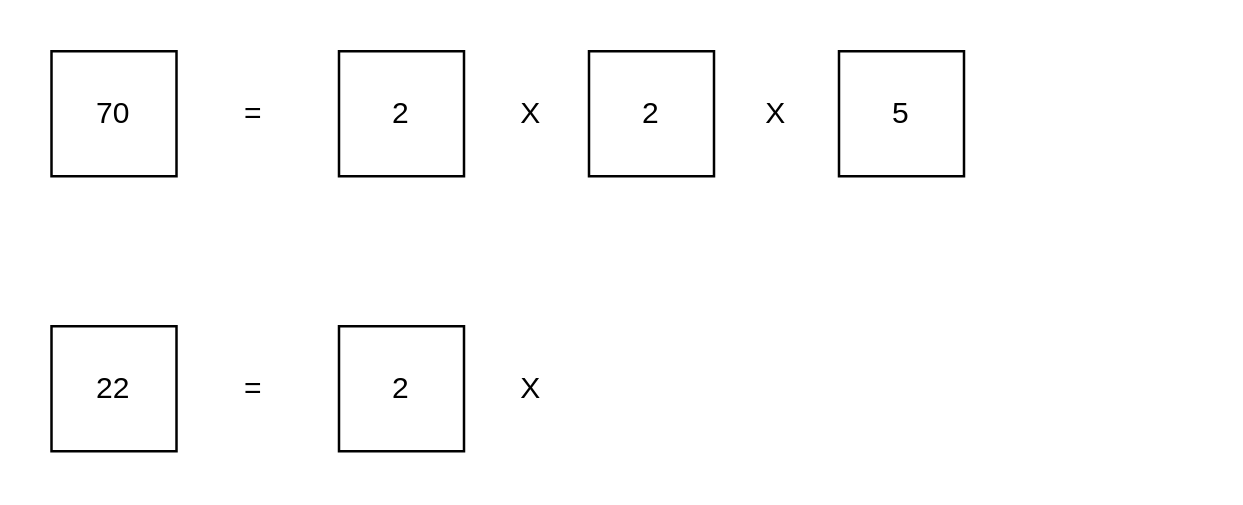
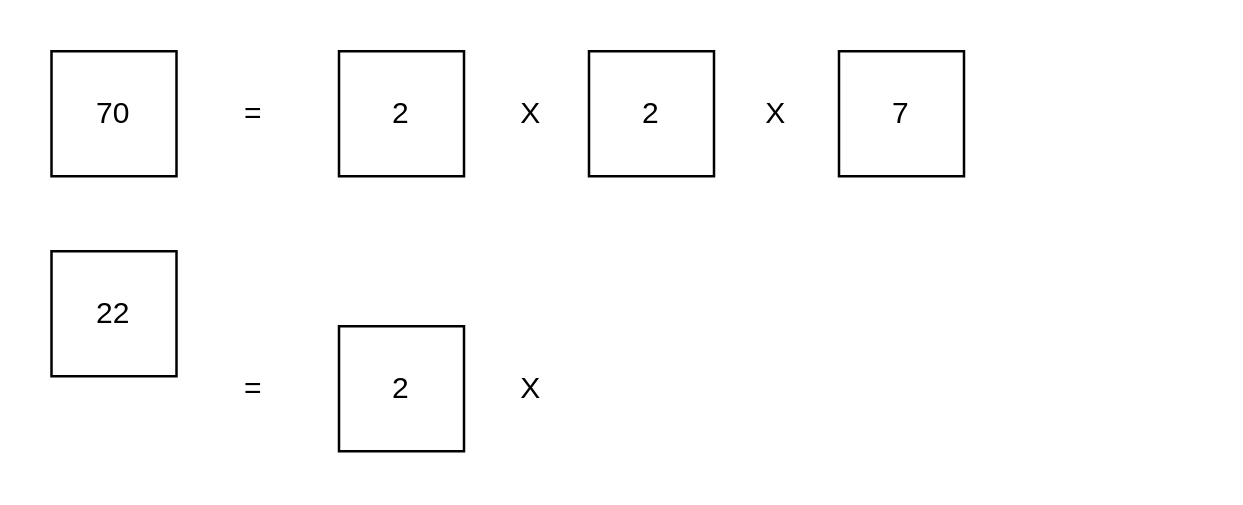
- <mxCell id="6" value="5" style="rounded=0;whiteSpace=wrap;html=1;" vertex="1" parent="1"><mxGeometry x="335" y="20" width="50" height="50" as="geometry" /></mxCell>
+ <mxCell id="6" value="7" style="rounded=0;whiteSpace=wrap;html=1;" vertex="1" parent="1"><mxGeometry x="335" y="20" width="50" height="50" as="geometry" /></mxCell>
- <mxCell id="10" value="22" style="rounded=0;whiteSpace=wrap;html=1;" vertex="1" parent="1"><mxGeometry x="20" y="130" width="50" height="50" as="geometry" /></mxCell>
+ <mxCell id="10" value="22" style="rounded=0;whiteSpace=wrap;html=1;" vertex="1" parent="1"><mxGeometry x="20" y="100" width="50" height="50" as="geometry" /></mxCell>
